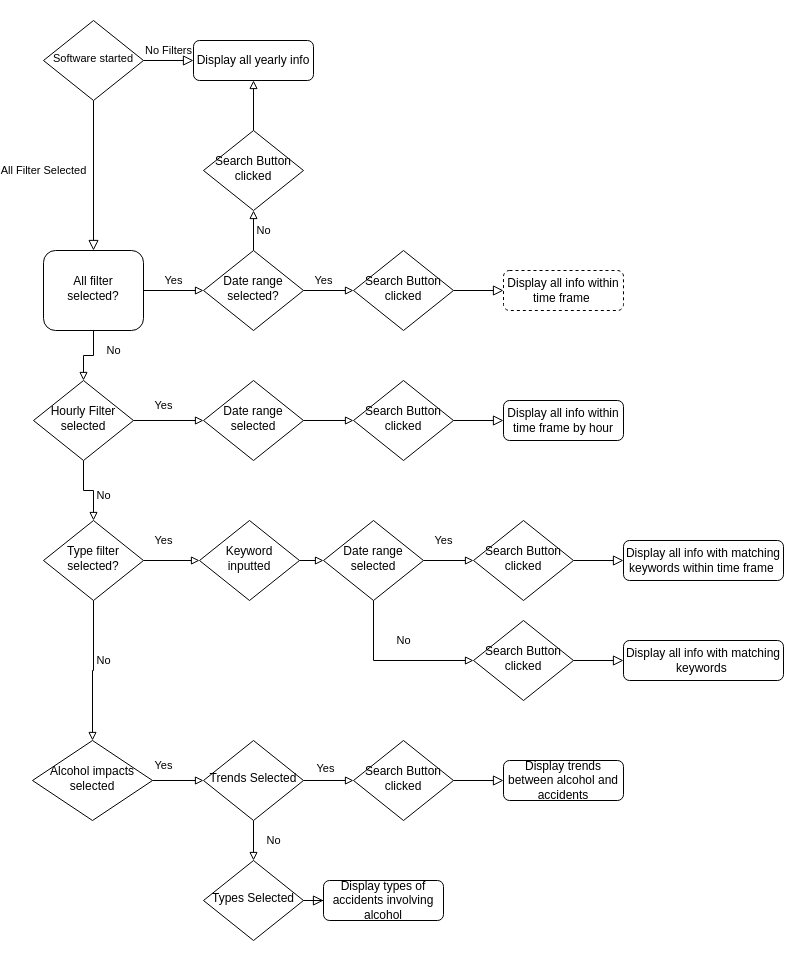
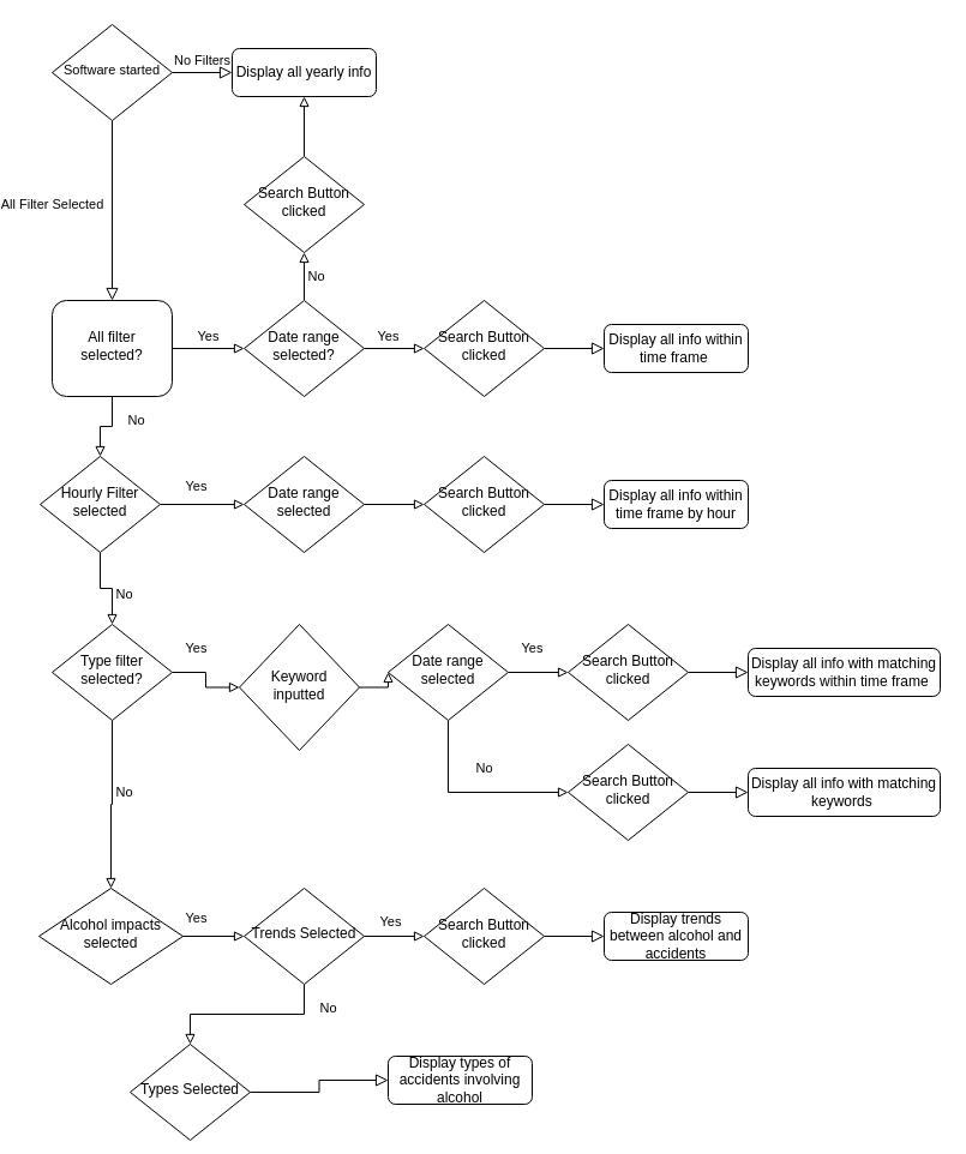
- <mxCell id="10" value="Display all info within time frame&amp;nbsp;" style="rounded=1;whiteSpace=wrap;html=1;fontSize=12;glass=0;strokeWidth=1;shadow=0;dashed=1;" vertex="1" parent="1"><mxGeometry x="491" y="270" width="120" height="40" as="geometry" /></mxCell>
+ <mxCell id="10" value="Display all info within time frame&amp;nbsp;" style="rounded=1;whiteSpace=wrap;html=1;fontSize=12;glass=0;strokeWidth=1;shadow=0;" vertex="1" parent="1"><mxGeometry x="491" y="270" width="120" height="40" as="geometry" /></mxCell>
- <mxCell id="46" value="Keyword inputted" style="rhombus;whiteSpace=wrap;html=1;shadow=0;fontFamily=Helvetica;fontSize=12;align=center;strokeWidth=1;spacing=6;spacingTop=-4;" vertex="1" parent="1"><mxGeometry x="187" y="520" width="100" height="80" as="geometry" /></mxCell>
+ <mxCell id="46" value="Keyword inputted" style="rhombus;whiteSpace=wrap;html=1;shadow=0;fontFamily=Helvetica;fontSize=12;align=center;strokeWidth=1;spacing=6;spacingTop=-4;" vertex="1" parent="1"><mxGeometry x="187" y="520" width="100" height="105" as="geometry" /></mxCell>
- <mxCell id="61" value="Types Selected" style="rhombus;whiteSpace=wrap;html=1;shadow=0;fontFamily=Helvetica;fontSize=12;align=center;strokeWidth=1;spacing=6;spacingTop=-4;" vertex="1" parent="1"><mxGeometry x="191" y="860" width="100" height="80" as="geometry" /></mxCell>
+ <mxCell id="61" value="Types Selected" style="rhombus;whiteSpace=wrap;html=1;shadow=0;fontFamily=Helvetica;fontSize=12;align=center;strokeWidth=1;spacing=6;spacingTop=-4;" vertex="1" parent="1"><mxGeometry x="96" y="870" width="100" height="80" as="geometry" /></mxCell>
